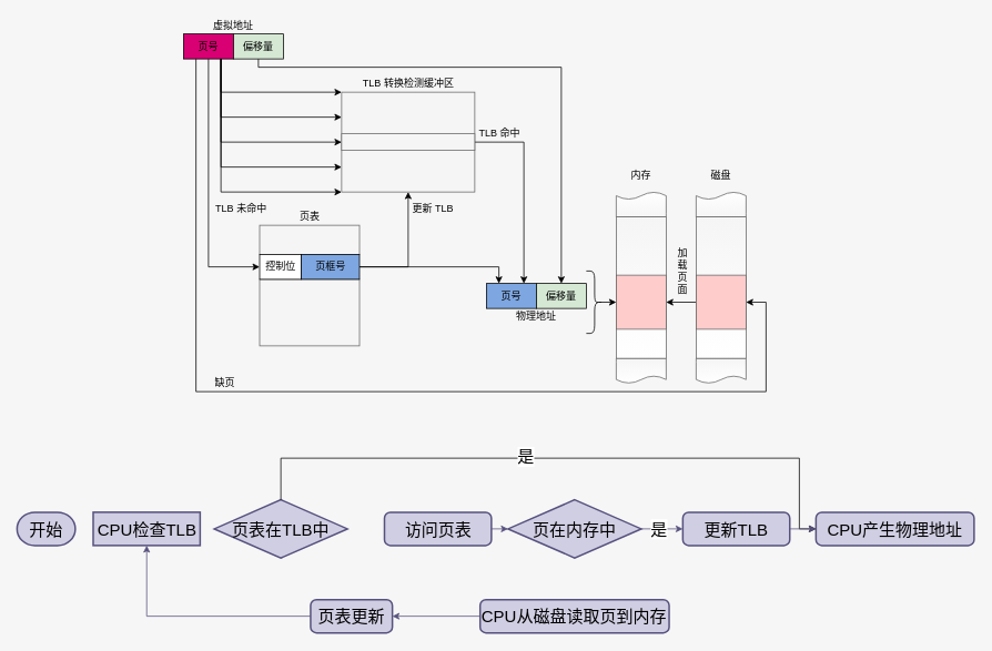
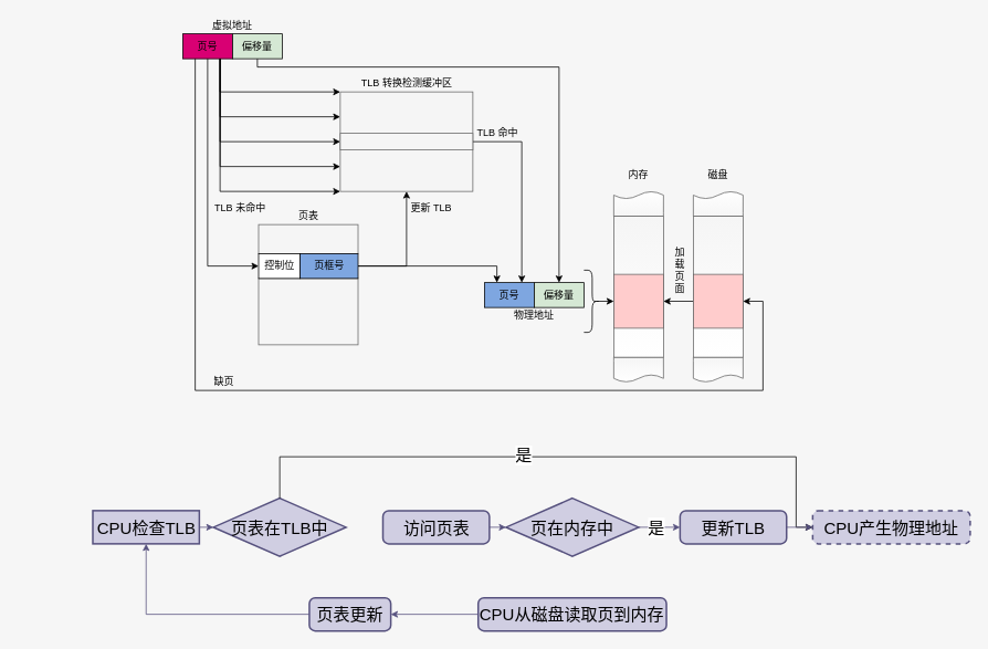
- <mxCell id="48" value="开始" style="strokeWidth=2;html=1;shape=mxgraph.flowchart.terminator;whiteSpace=wrap;fillColor=#d0cee2;fontSize=20;align=center;strokeColor=#56517e;" vertex="1" parent="47"><mxGeometry y="65" width="70" height="40" as="geometry" /></mxCell>
+ <mxCell id="51" style="edgeStyle=orthogonalEdgeStyle;rounded=0;orthogonalLoop=1;jettySize=auto;html=1;exitX=1;exitY=0.5;exitDx=0;exitDy=0;entryX=0;entryY=0.5;entryDx=0;entryDy=0;entryPerimeter=0;strokeColor=#56517e;fontSize=20;fillColor=#d0cee2;" edge="1" parent="47" source="49" target="50"><mxGeometry relative="1" as="geometry" /></mxCell>
- <mxCell id="58" value="CPU产生物理地址" style="rounded=1;whiteSpace=wrap;html=1;absoluteArcSize=1;arcSize=14;strokeWidth=2;fillColor=#d0cee2;fontSize=20;align=center;strokeColor=#56517e;" vertex="1" parent="47"><mxGeometry x="960" y="65" width="190" height="40" as="geometry" /></mxCell>
+ <mxCell id="58" value="CPU产生物理地址" style="rounded=1;whiteSpace=wrap;html=1;absoluteArcSize=1;arcSize=14;strokeWidth=2;fillColor=#d0cee2;fontSize=20;align=center;strokeColor=#56517e;dashed=1;" vertex="1" parent="47"><mxGeometry x="960" y="65" width="190" height="40" as="geometry" /></mxCell>
